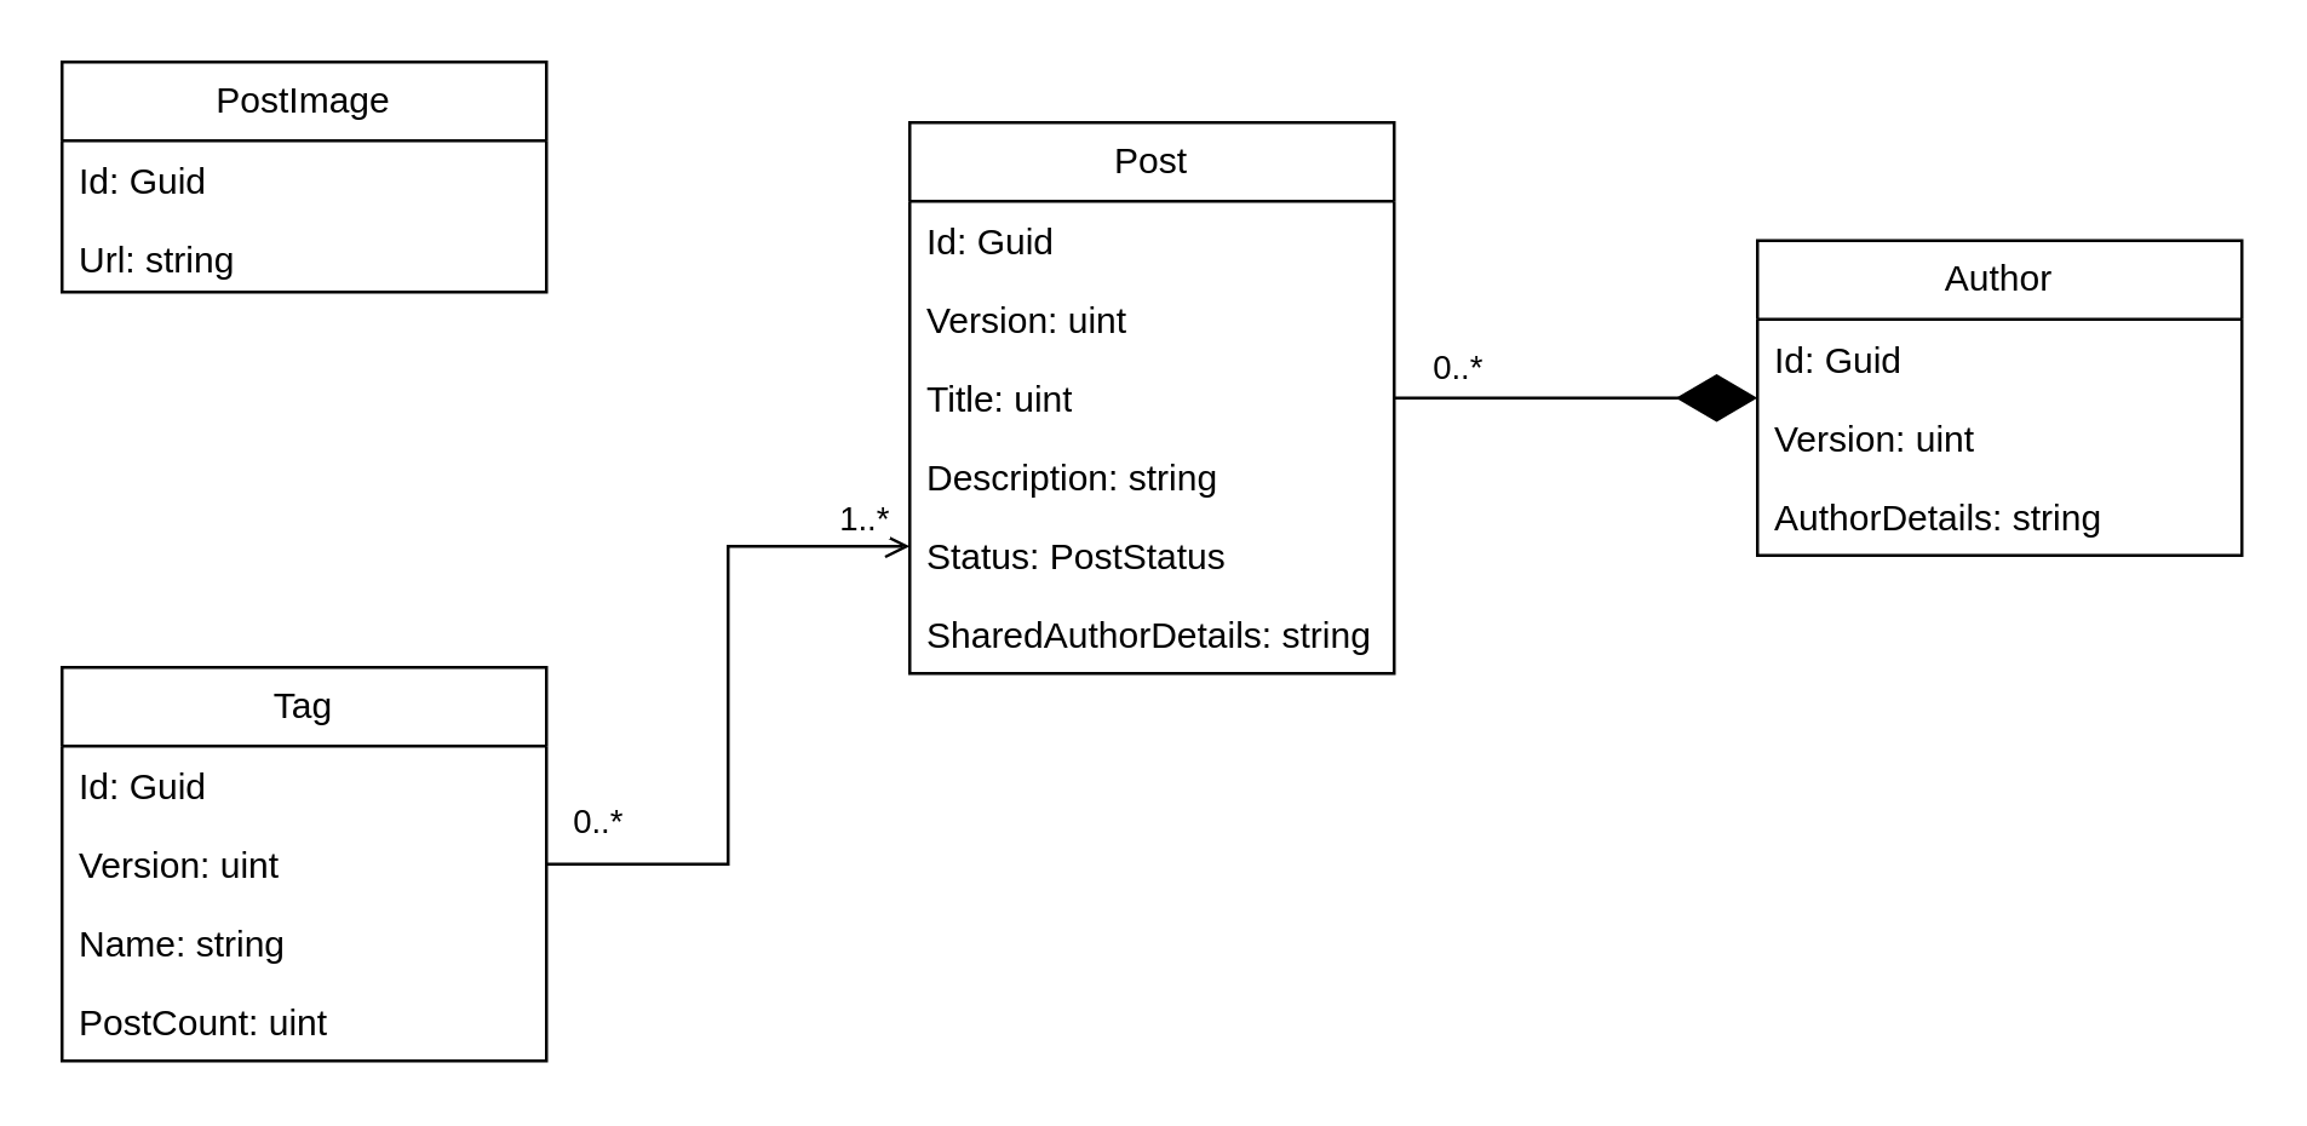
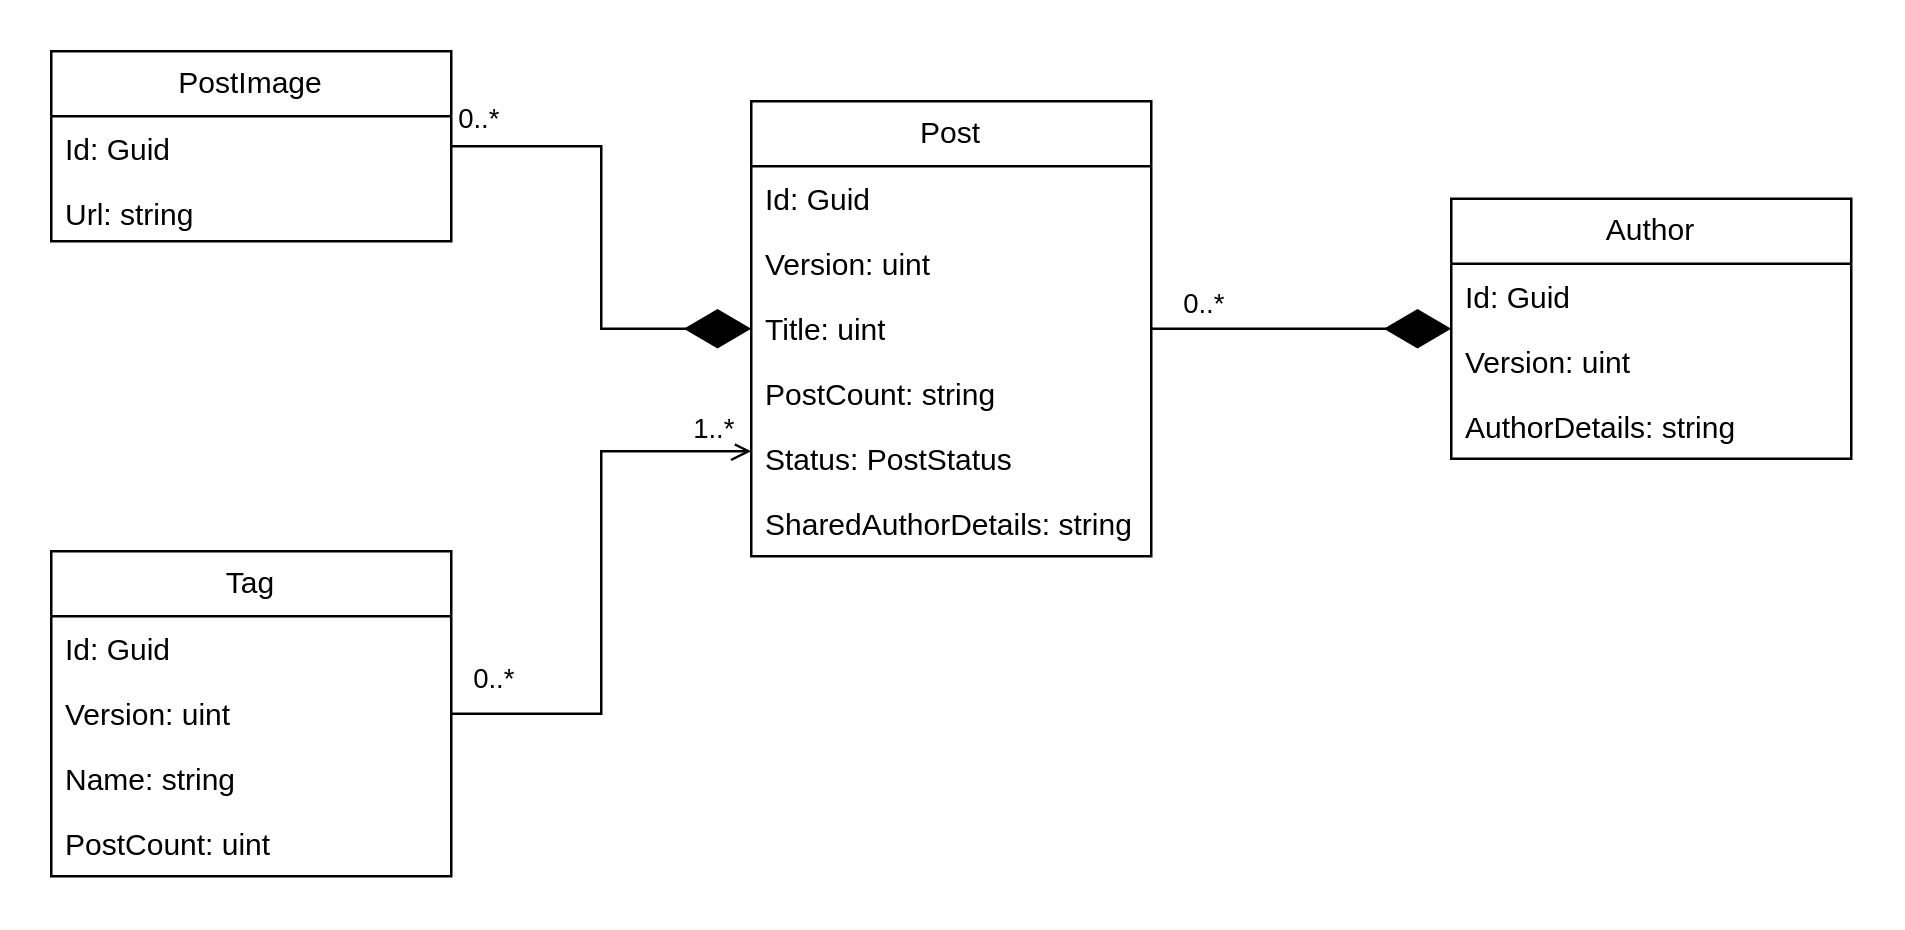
+ <mxCell id="12" value="" style="endArrow=diamondThin;endFill=1;endSize=24;html=1;rounded=0;edgeStyle=orthogonalEdgeStyle;" parent="1" source="9" target="2" edge="1"><mxGeometry width="160" relative="1" as="geometry"><mxPoint x="160" y="320" as="sourcePoint" /><mxPoint x="320" y="320" as="targetPoint" /></mxGeometry></mxCell>
+ <mxCell id="13" value="0..*" style="edgeLabel;html=1;align=center;verticalAlign=middle;resizable=0;points=[];" vertex="1" connectable="0" parent="12"><mxGeometry x="-0.9" relative="1" as="geometry"><mxPoint y="-12" as="offset" /></mxGeometry></mxCell>
- <mxCell id="6" value="Description: string" style="text;strokeColor=none;fillColor=none;align=left;verticalAlign=top;spacingLeft=4;spacingRight=4;overflow=hidden;rotatable=0;points=[[0,0.5],[1,0.5]];portConstraint=eastwest;whiteSpace=wrap;html=1;" parent="2" vertex="1"><mxGeometry y="104" width="160" height="26" as="geometry" /></mxCell>
+ <mxCell id="6" value="PostCount: string" style="text;strokeColor=none;fillColor=none;align=left;verticalAlign=top;spacingLeft=4;spacingRight=4;overflow=hidden;rotatable=0;points=[[0,0.5],[1,0.5]];portConstraint=eastwest;whiteSpace=wrap;html=1;" parent="2" vertex="1"><mxGeometry y="104" width="160" height="26" as="geometry" /></mxCell>
